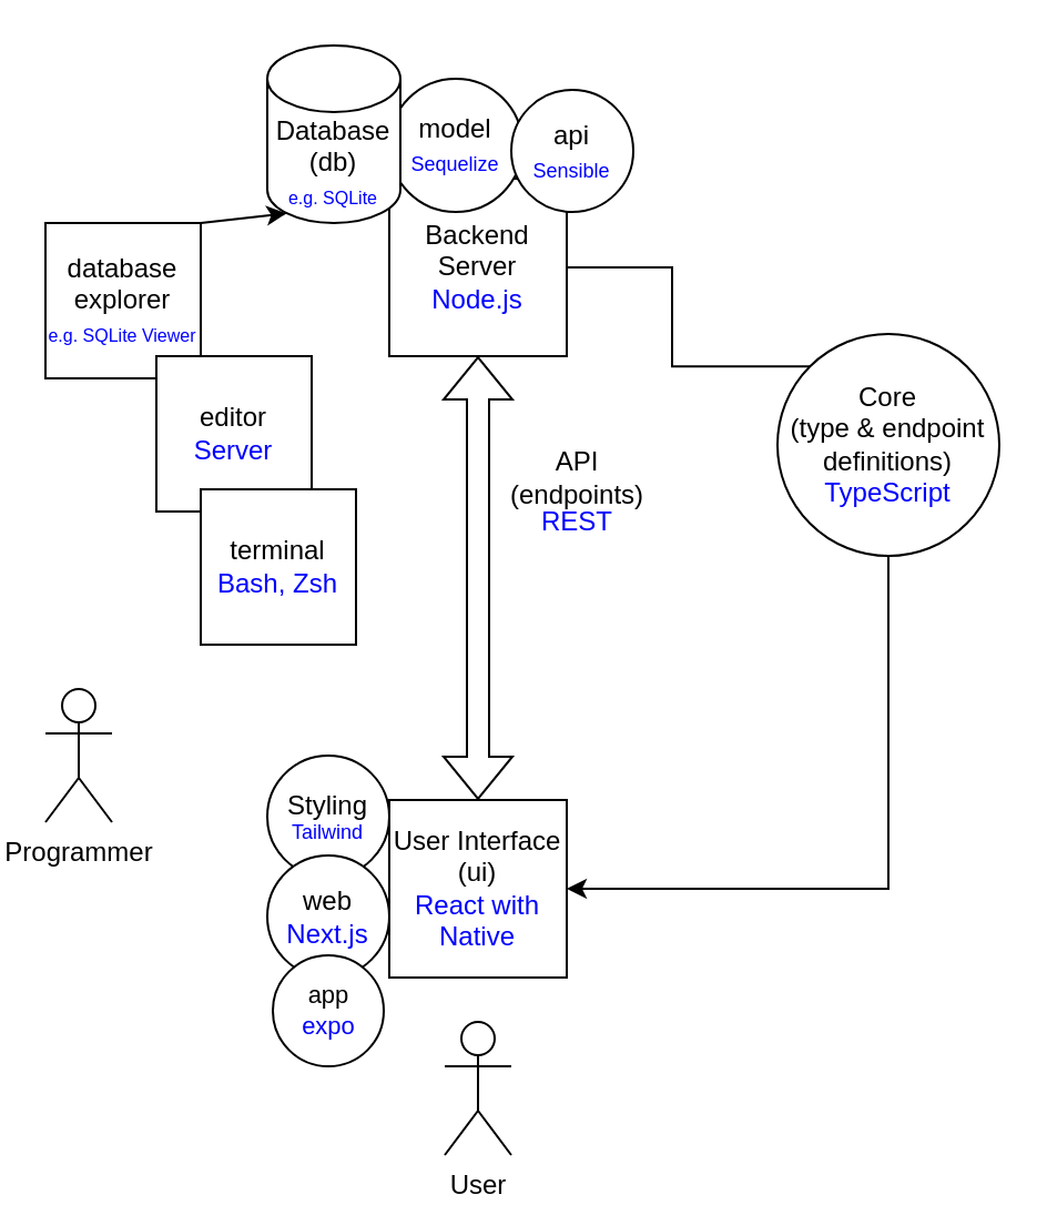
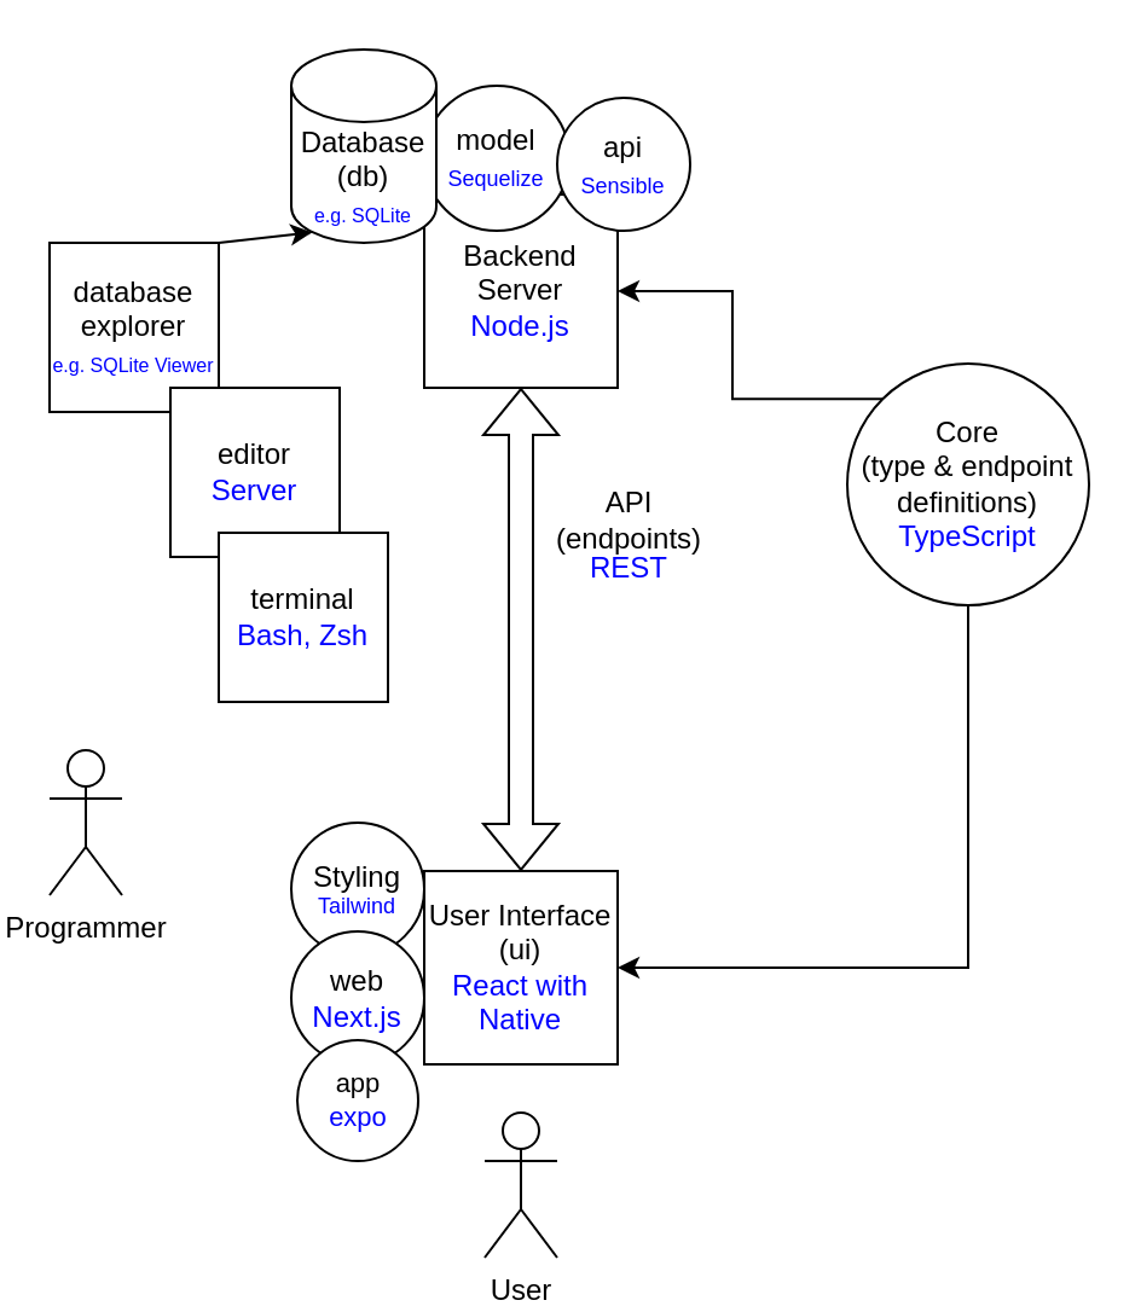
- <mxCell id="7" style="edgeStyle=orthogonalEdgeStyle;rounded=0;orthogonalLoop=1;jettySize=auto;html=1;exitX=0;exitY=0;exitDx=0;exitDy=0;entryX=1;entryY=0.5;entryDx=0;entryDy=0;endArrow=none;" edge="1" parent="1" source="9" target="3"><mxGeometry relative="1" as="geometry" /></mxCell>
+ <mxCell id="7" style="edgeStyle=orthogonalEdgeStyle;rounded=0;orthogonalLoop=1;jettySize=auto;html=1;exitX=0;exitY=0;exitDx=0;exitDy=0;entryX=1;entryY=0.5;entryDx=0;entryDy=0;" edge="1" parent="1" source="9" target="3"><mxGeometry relative="1" as="geometry" /></mxCell>
